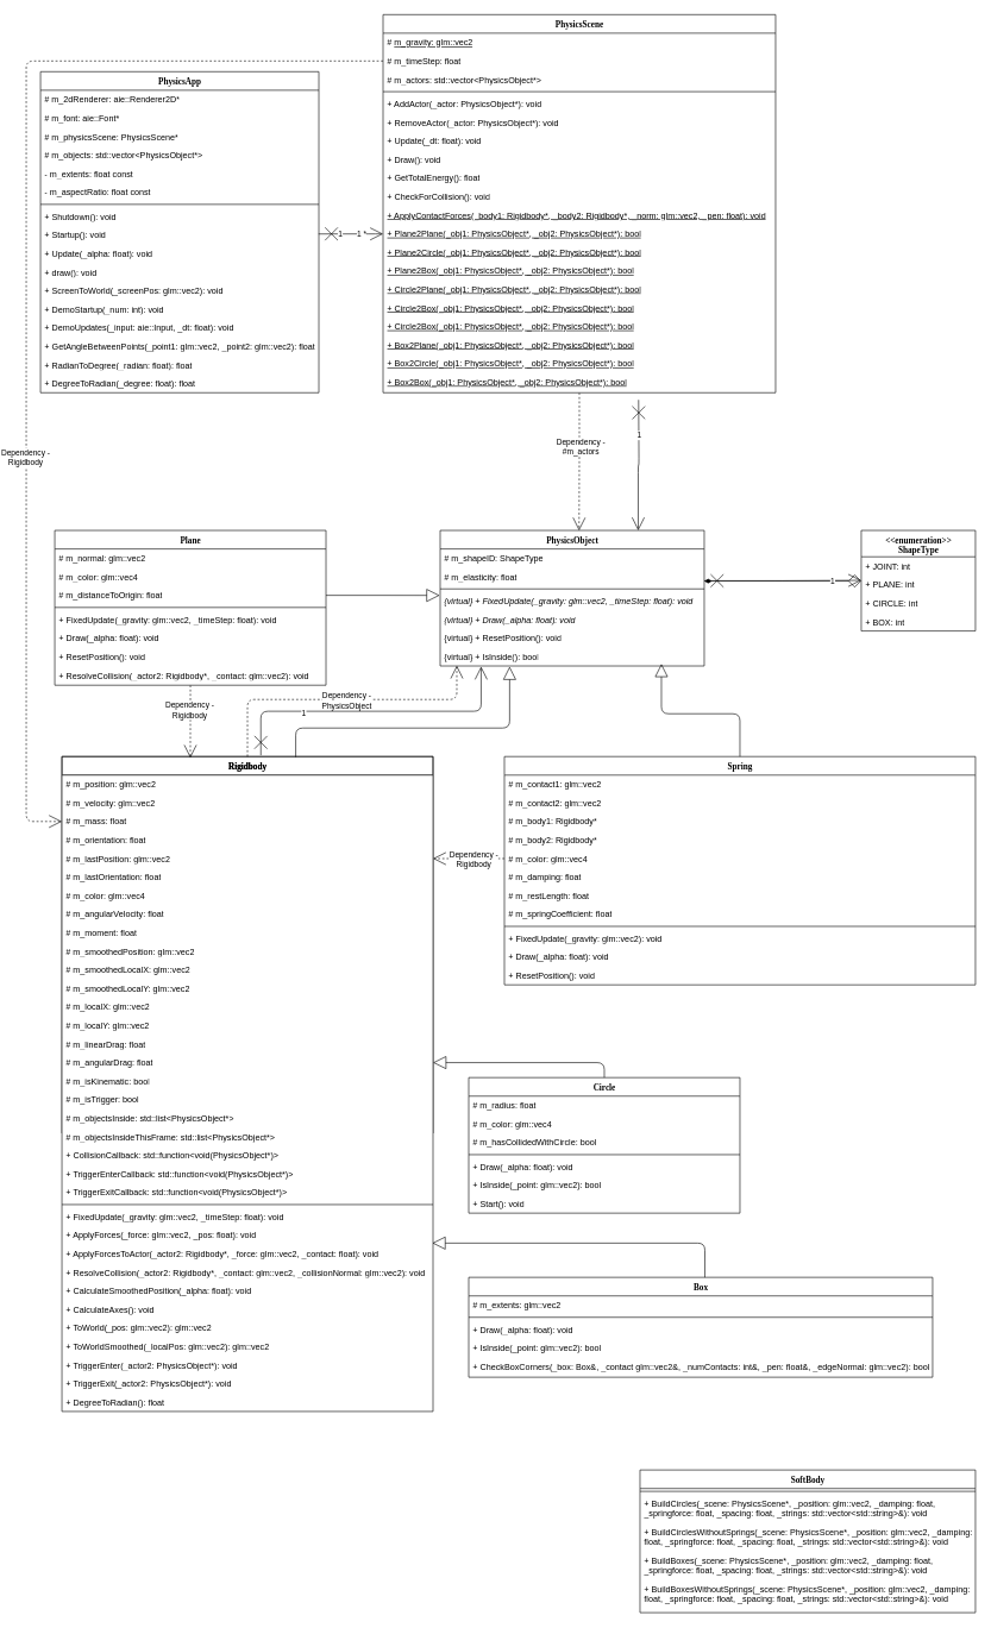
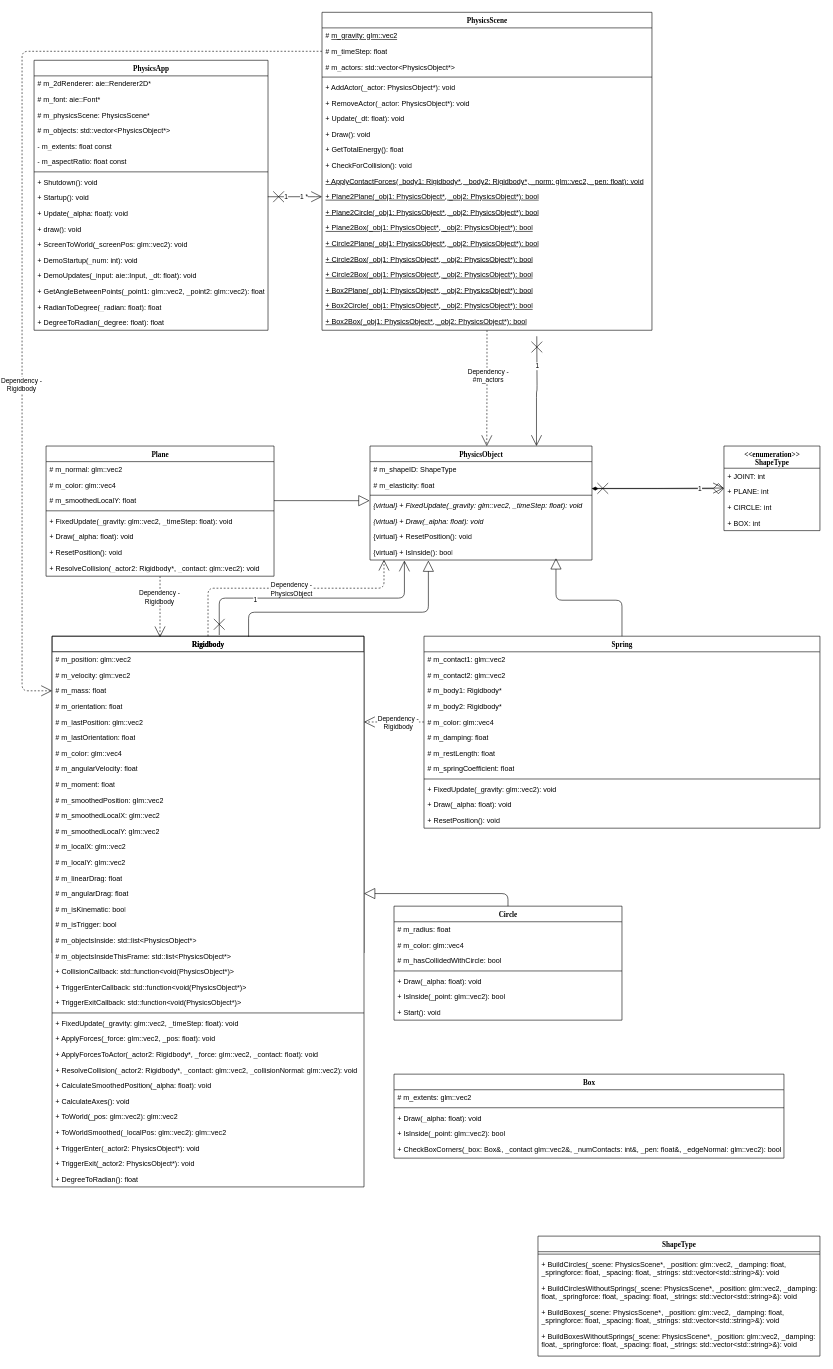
- <mxCell id="42" value="#&amp;nbsp;m_distanceToOrigin: float" style="text;html=1;strokeColor=none;fillColor=none;align=left;verticalAlign=top;spacingLeft=4;spacingRight=4;whiteSpace=wrap;overflow=hidden;rotatable=0;points=[[0,0.5],[1,0.5]];portConstraint=eastwest;" parent="39" vertex="1"><mxGeometry y="78" width="380" height="26" as="geometry" /></mxCell>
+ <mxCell id="42" value="#&amp;nbsp;m_smoothedLocalY: float" style="text;html=1;strokeColor=none;fillColor=none;align=left;verticalAlign=top;spacingLeft=4;spacingRight=4;whiteSpace=wrap;overflow=hidden;rotatable=0;points=[[0,0.5],[1,0.5]];portConstraint=eastwest;" parent="39" vertex="1"><mxGeometry y="78" width="380" height="26" as="geometry" /></mxCell>
- <mxCell id="98" style="edgeStyle=orthogonalEdgeStyle;rounded=1;orthogonalLoop=1;jettySize=auto;html=1;exitX=0.509;exitY=0;exitDx=0;exitDy=0;endArrow=block;endFill=0;endSize=16;entryX=0.998;entryY=-0.077;entryDx=0;entryDy=0;entryPerimeter=0;exitPerimeter=0;" parent="1" source="99" target="80" edge="1"><mxGeometry relative="1" as="geometry"><mxPoint x="590" y="1695" as="targetPoint" /><Array as="points"><mxPoint x="971" y="1742" /></Array></mxGeometry></mxCell>
- <mxCell id="105" value="SoftBody" style="swimlane;html=1;fontStyle=1;align=center;verticalAlign=top;childLayout=stackLayout;horizontal=1;startSize=26;horizontalStack=0;resizeParent=1;resizeLast=0;collapsible=1;marginBottom=0;swimlaneFillColor=#ffffff;rounded=0;shadow=0;comic=0;labelBackgroundColor=none;strokeWidth=1;fillColor=none;fontFamily=Verdana;fontSize=12" parent="1" vertex="1"><mxGeometry x="880" y="2060" width="470" height="200" as="geometry" /></mxCell>
+ <mxCell id="105" value="ShapeType" style="swimlane;html=1;fontStyle=1;align=center;verticalAlign=top;childLayout=stackLayout;horizontal=1;startSize=26;horizontalStack=0;resizeParent=1;resizeLast=0;collapsible=1;marginBottom=0;swimlaneFillColor=#ffffff;rounded=0;shadow=0;comic=0;labelBackgroundColor=none;strokeWidth=1;fillColor=none;fontFamily=Verdana;fontSize=12" parent="1" vertex="1"><mxGeometry x="880" y="2060" width="470" height="200" as="geometry" /></mxCell>
